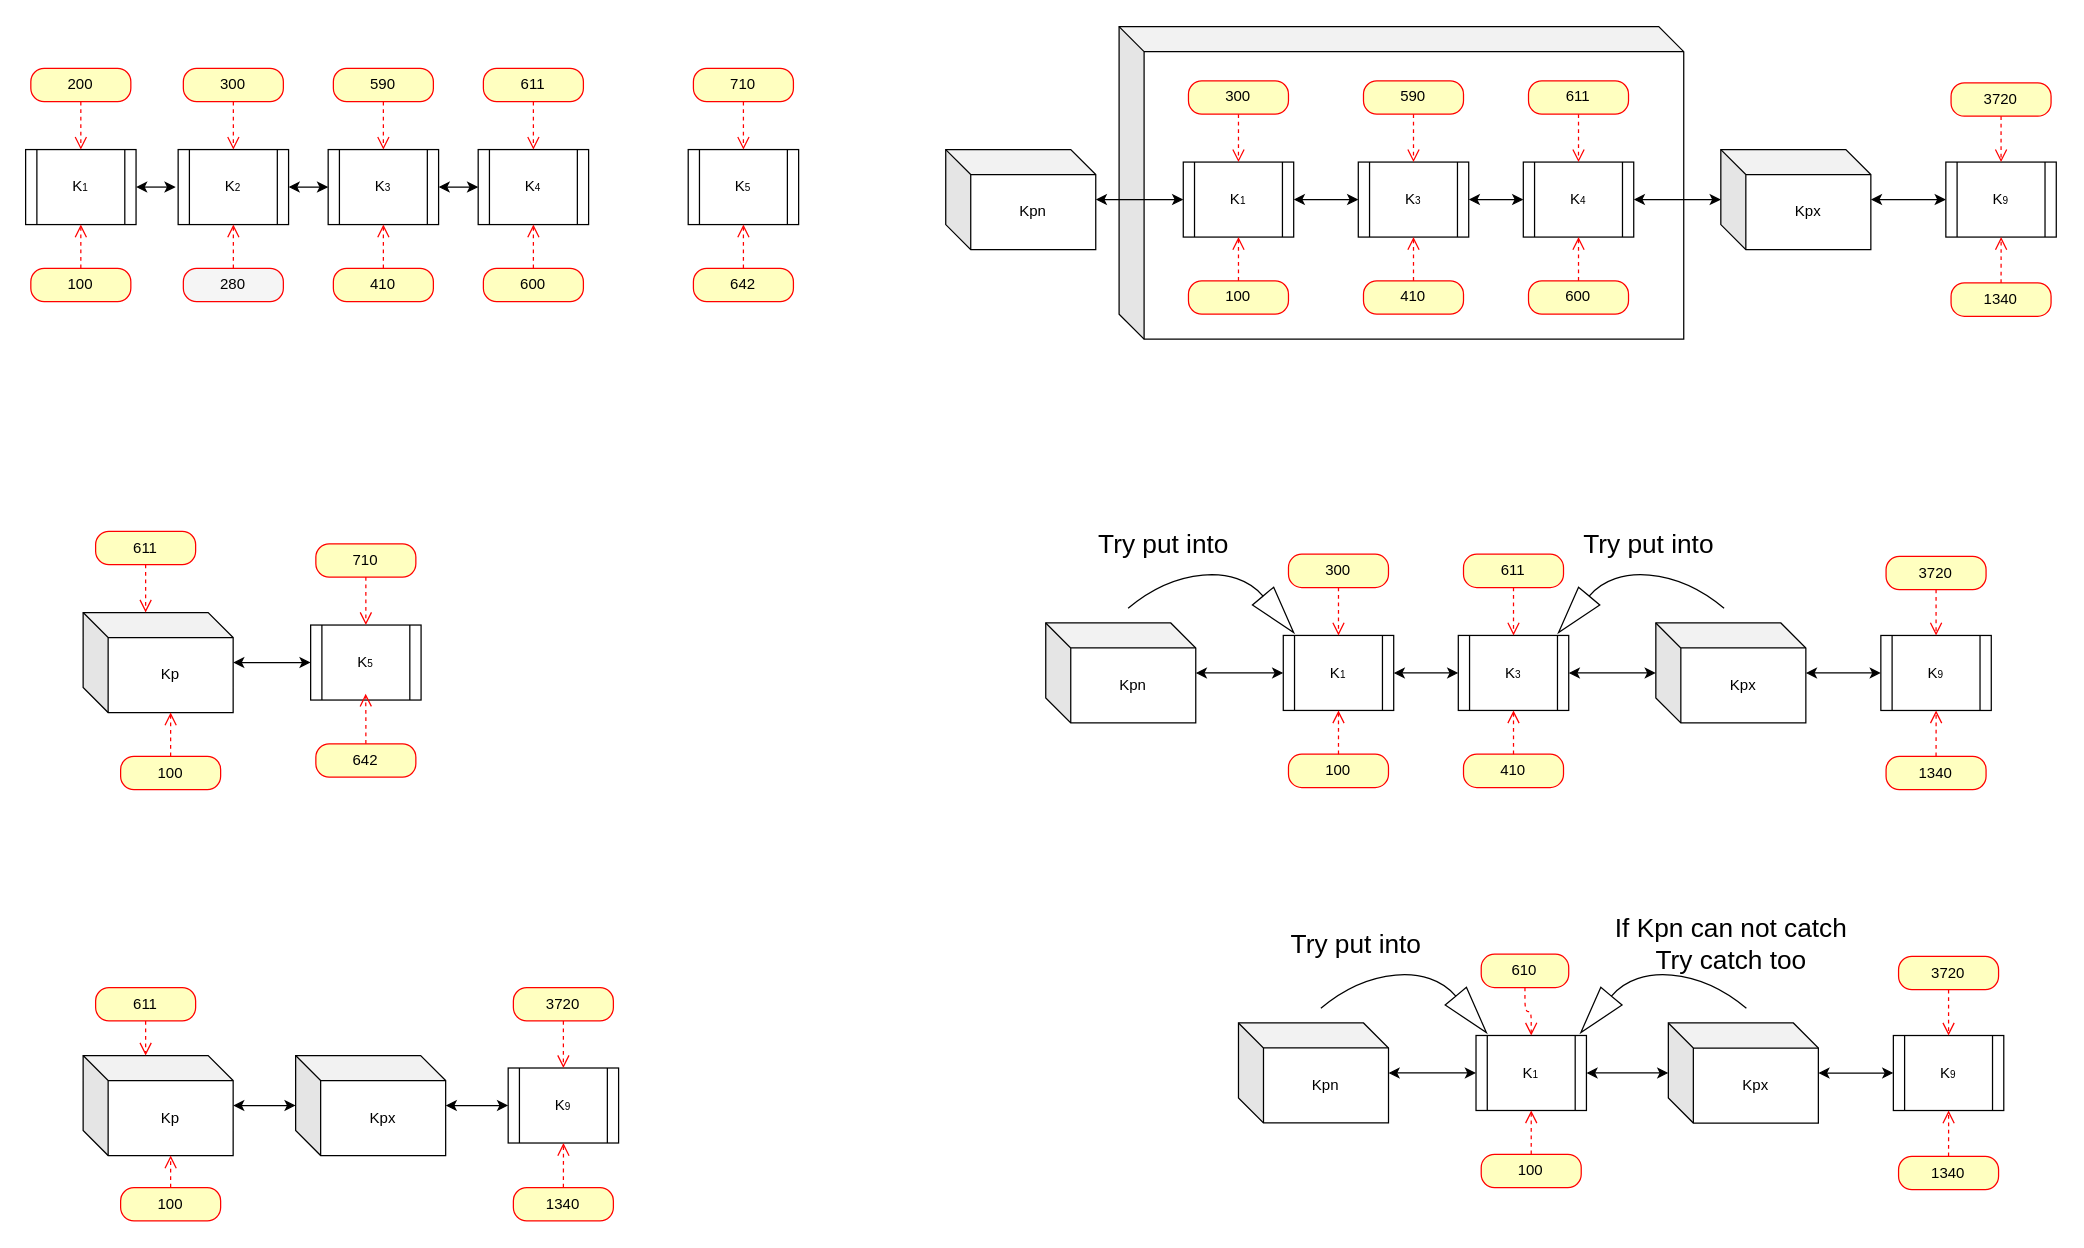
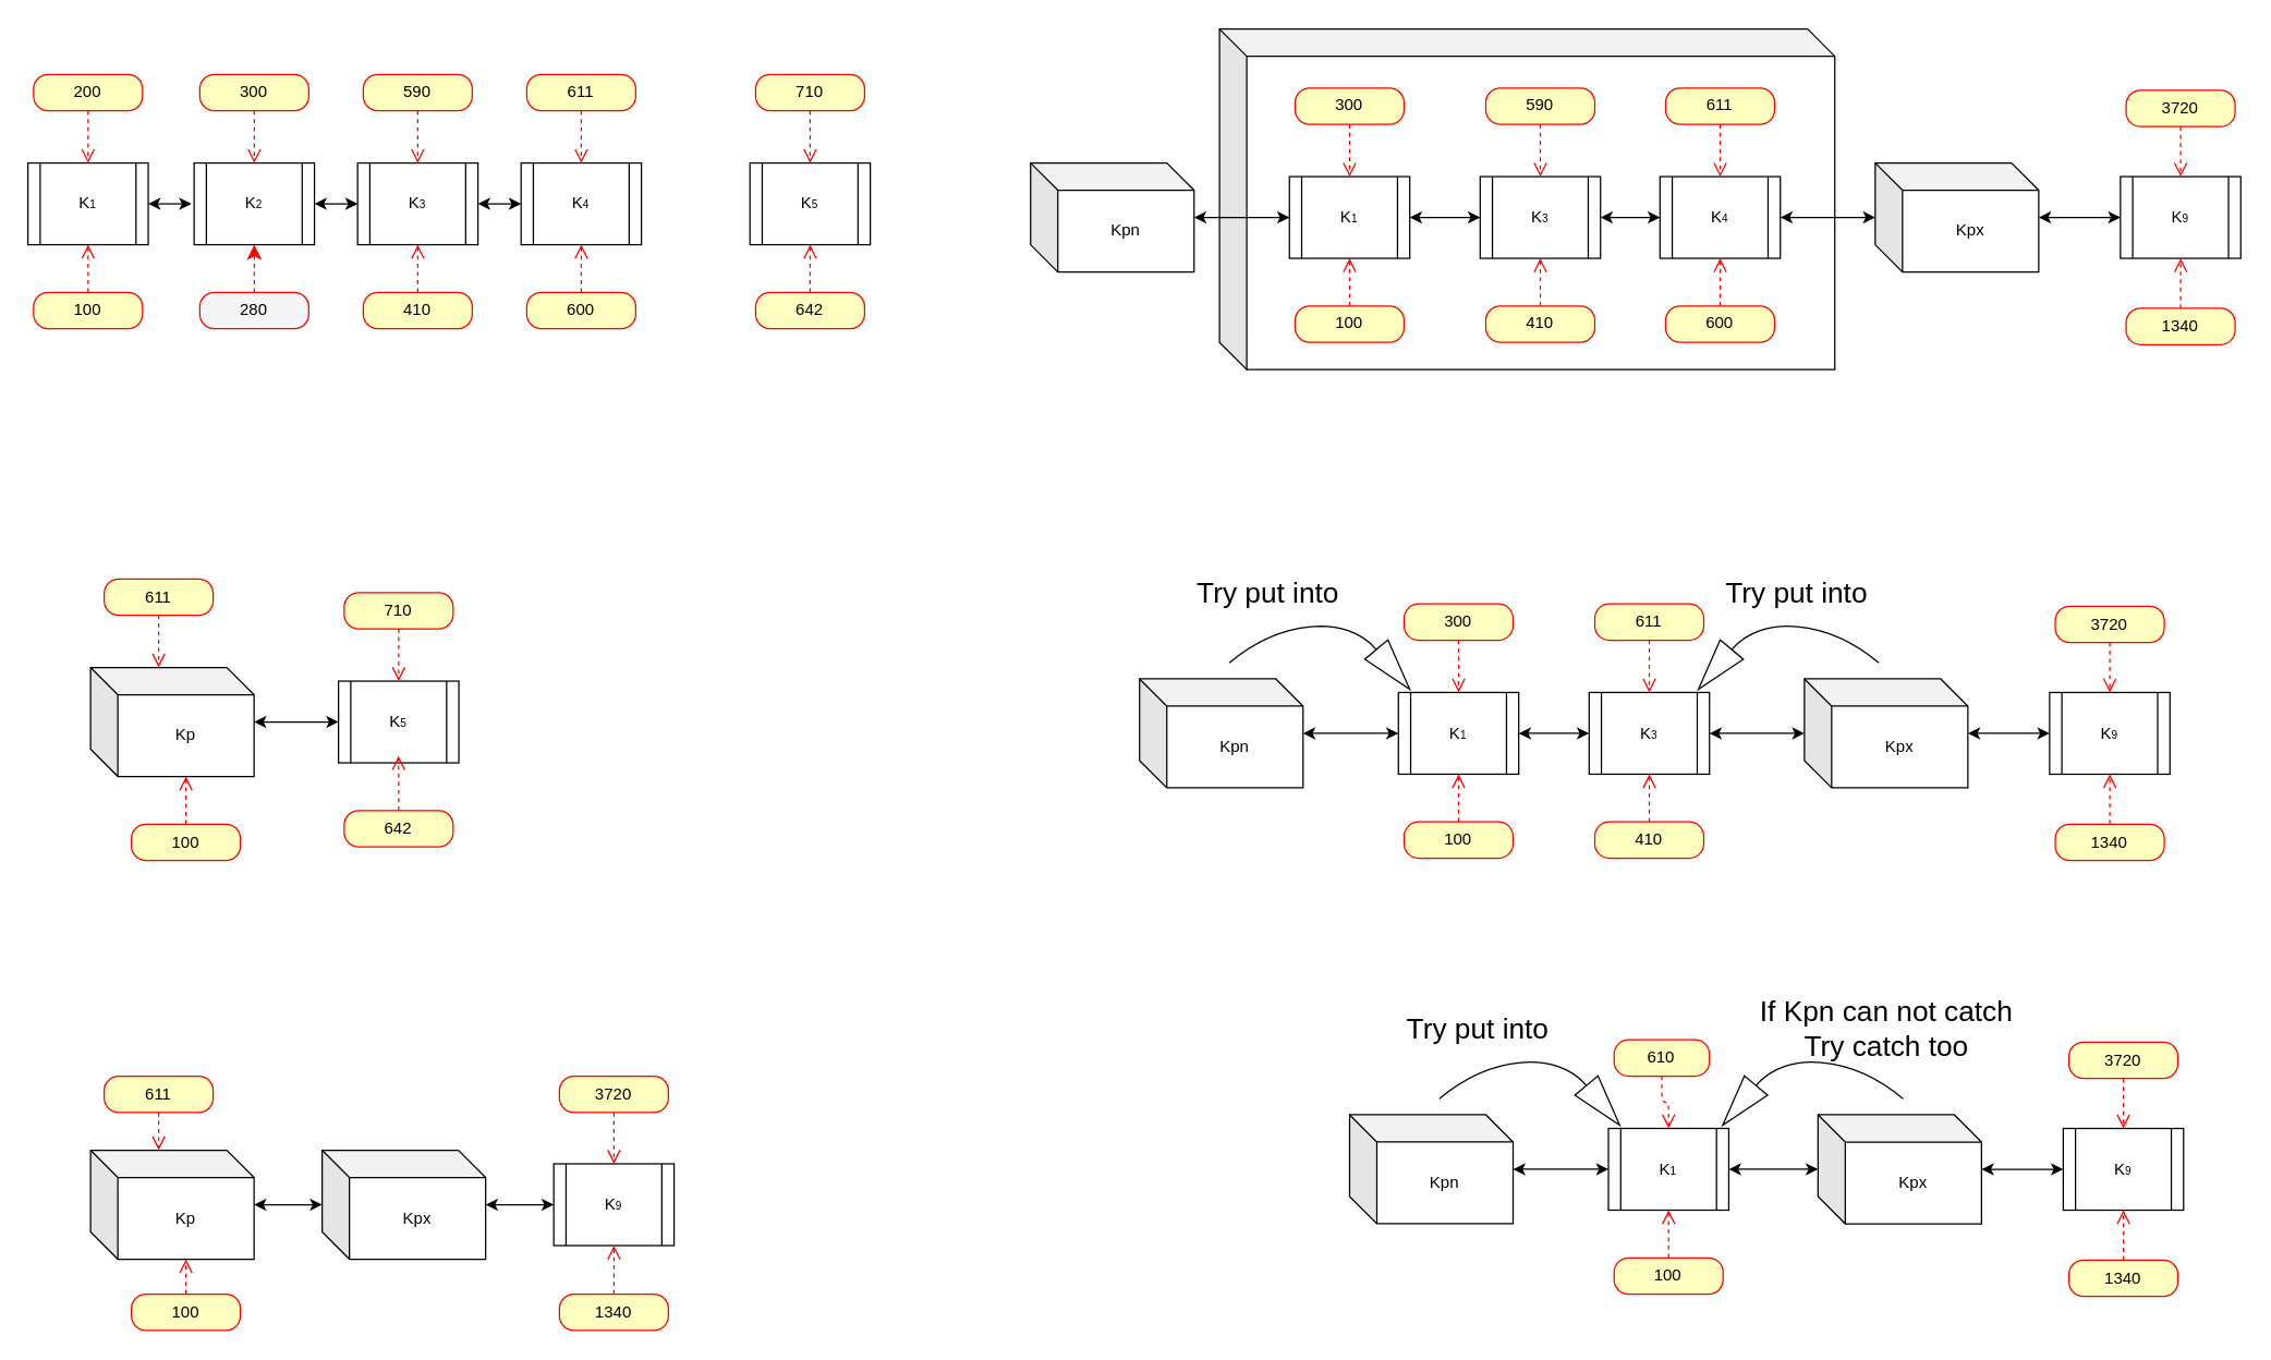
- <mxCell id="36" value="" style="edgeStyle=orthogonalEdgeStyle;html=1;verticalAlign=bottom;endArrow=open;endSize=8;strokeColor=#ff0000;dashed=1;exitX=0.5;exitY=0;exitDx=0;exitDy=0;entryX=0.5;entryY=1;entryDx=0;entryDy=0;" edge="1" parent="26" source="34" target="33"><mxGeometry relative="1" as="geometry"><mxPoint x="166.0" y="130.0" as="targetPoint" /><mxPoint x="544.0" y="-100.0" as="sourcePoint" /></mxGeometry></mxCell>
+ <mxCell id="36" value="" style="edgeStyle=orthogonalEdgeStyle;html=1;verticalAlign=bottom;endArrow=classic;endSize=8;strokeColor=#ff0000;dashed=1;exitX=0.5;exitY=0;exitDx=0;exitDy=0;entryX=0.5;entryY=1;entryDx=0;entryDy=0;" edge="1" parent="26" source="34" target="33"><mxGeometry relative="1" as="geometry"><mxPoint x="166.0" y="130.0" as="targetPoint" /><mxPoint x="544.0" y="-100.0" as="sourcePoint" /></mxGeometry></mxCell>
